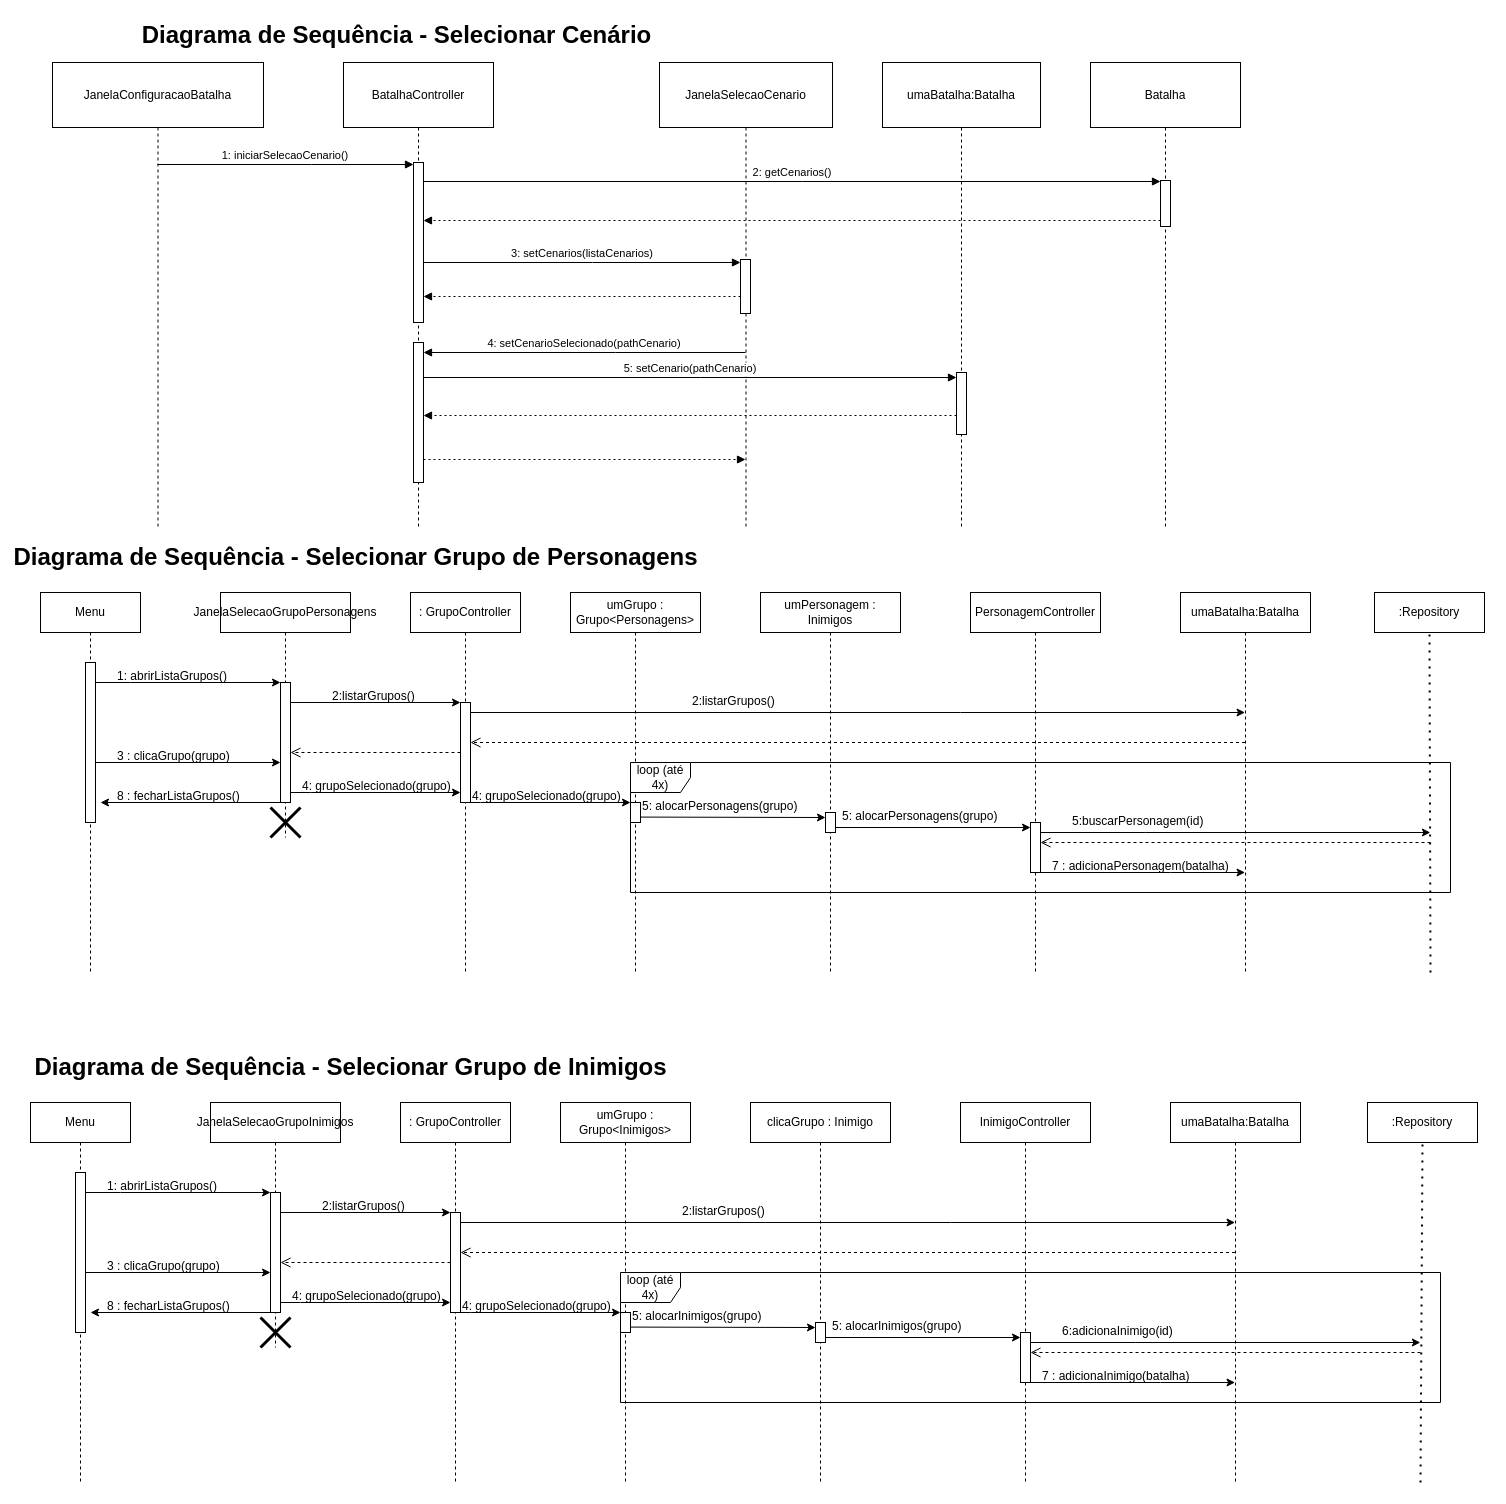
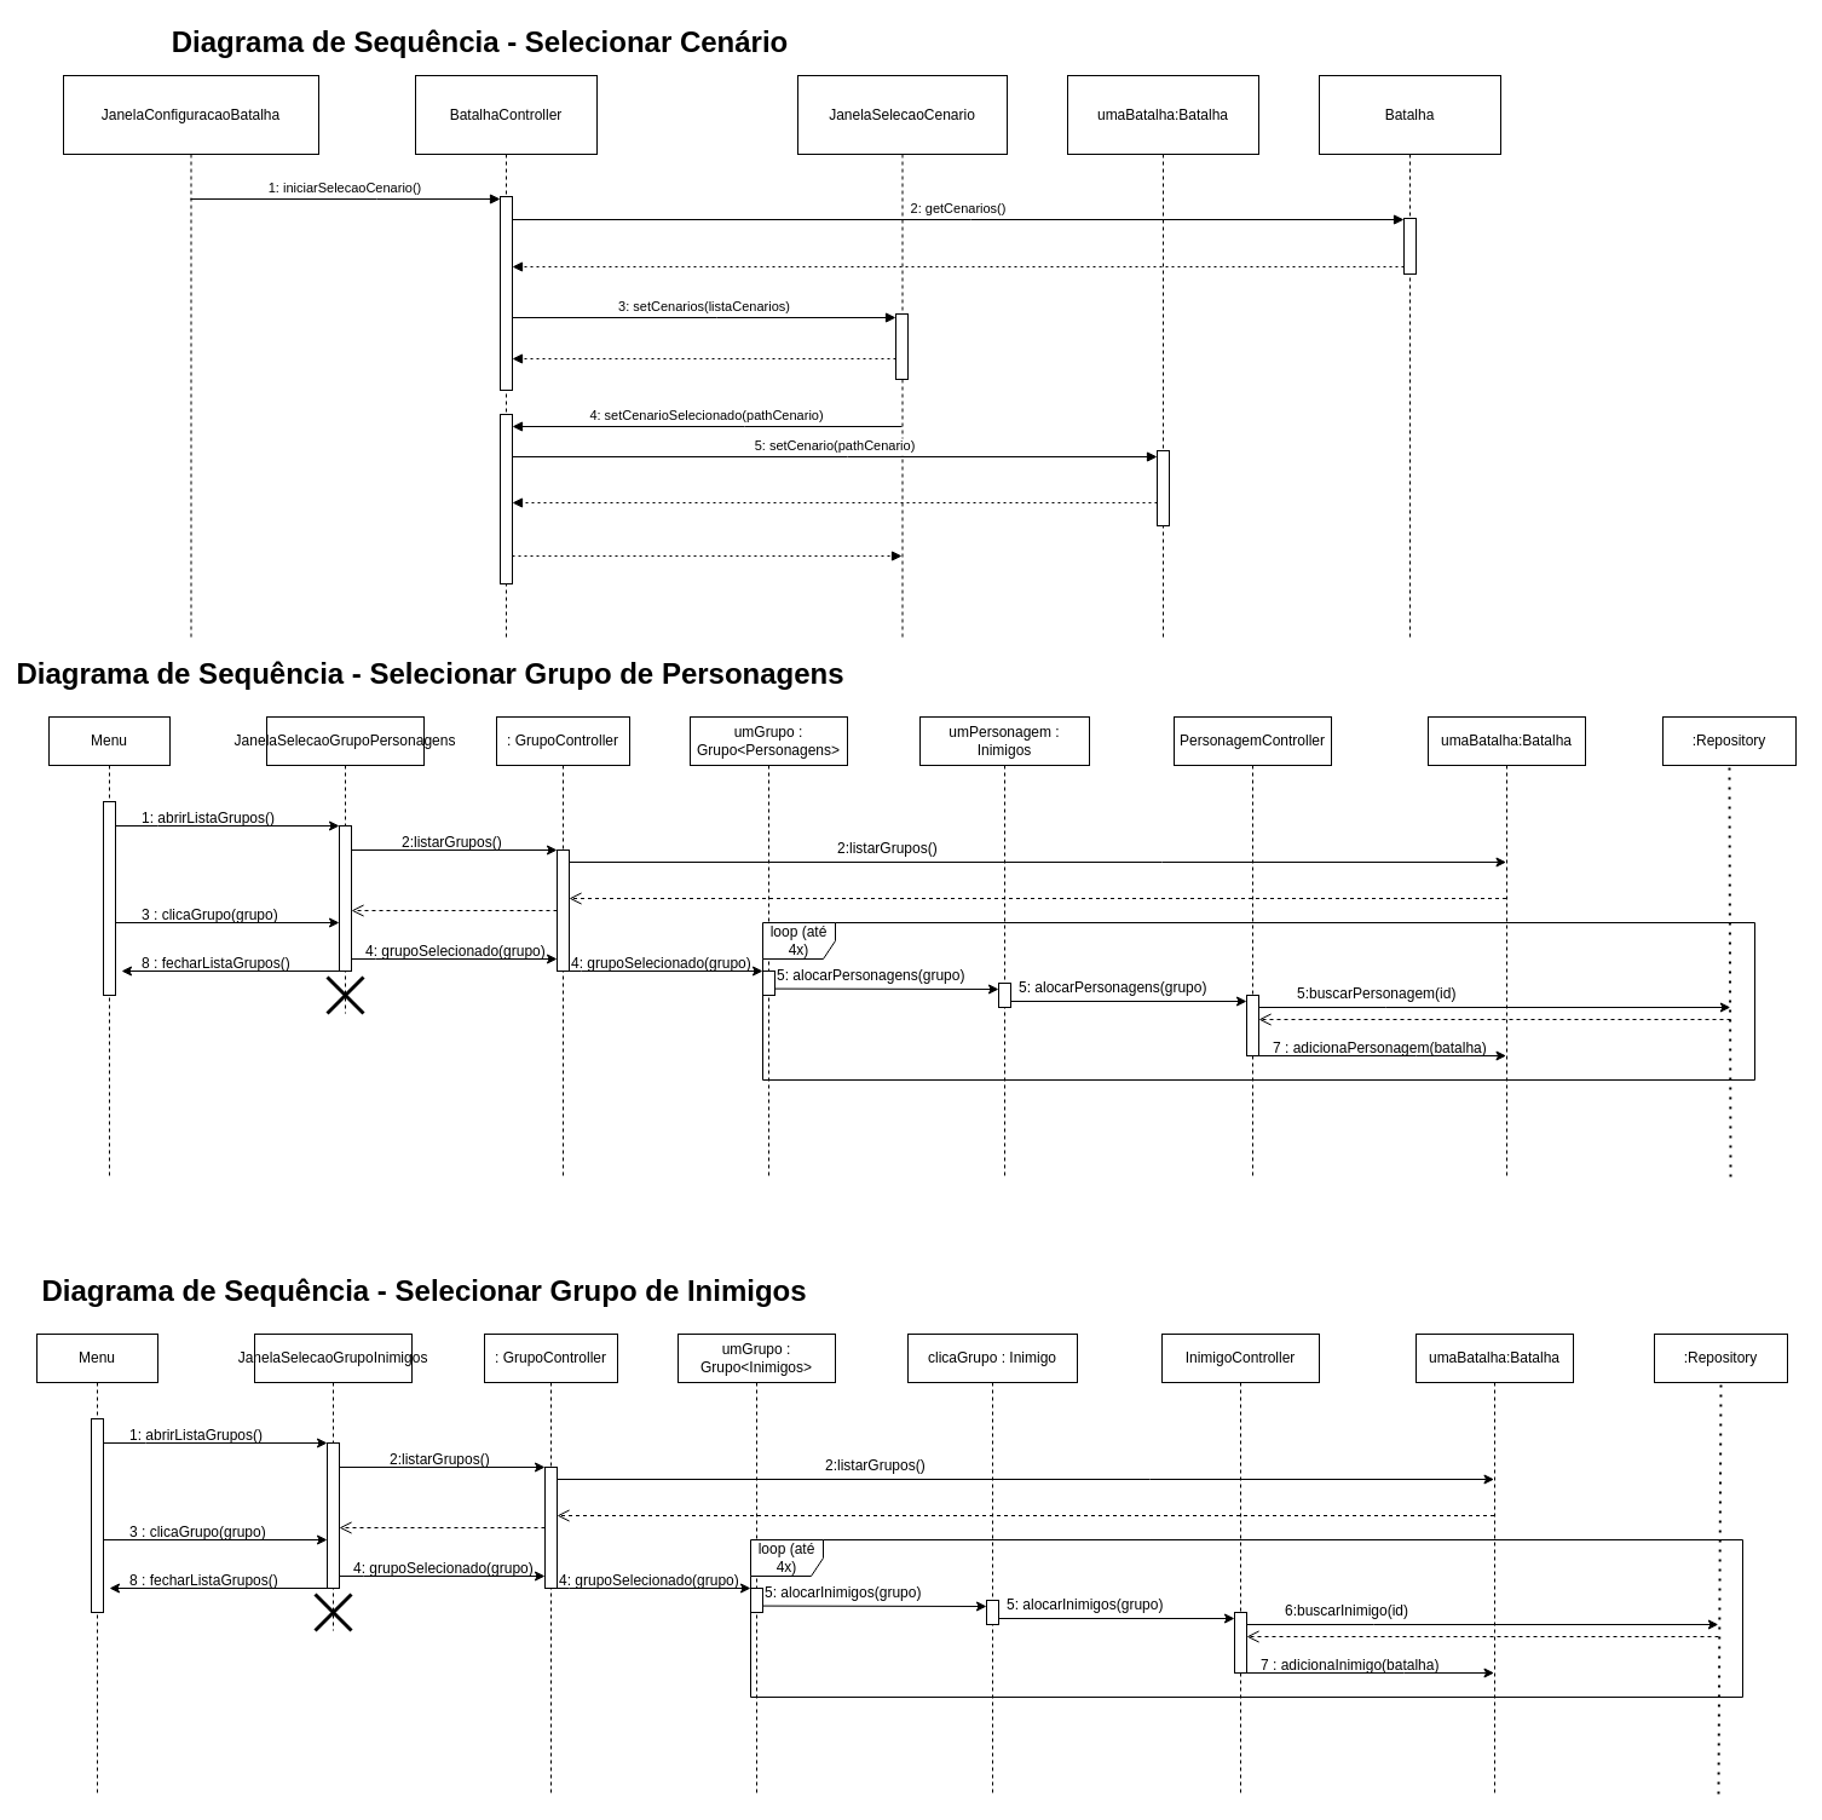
- <mxCell id="83" value="6:adicionaInimigo(id)" style="text;whiteSpace=wrap;html=1;" vertex="1" parent="1"><mxGeometry x="1060" y="1317" width="190" height="20" as="geometry" /></mxCell>
+ <mxCell id="83" value="6:buscarInimigo(id)" style="text;whiteSpace=wrap;html=1;" vertex="1" parent="1"><mxGeometry x="1060" y="1317" width="190" height="20" as="geometry" /></mxCell>
